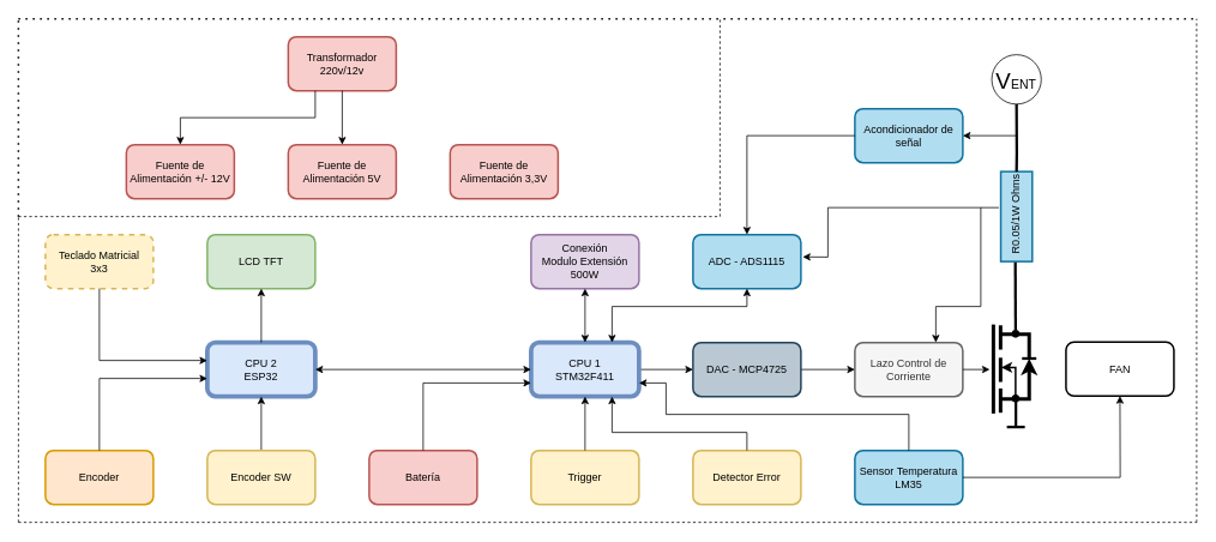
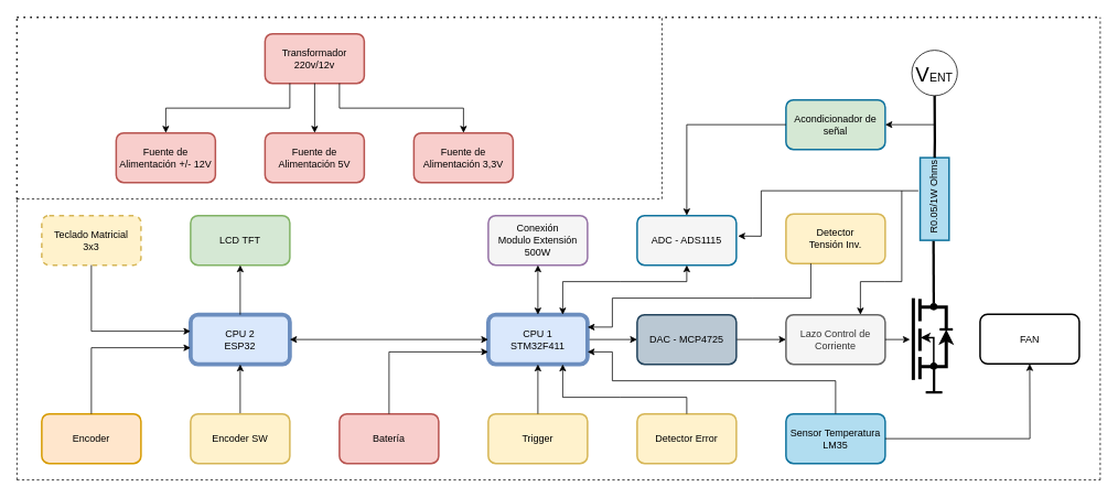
+ <mxCell id="63" value="" style="endArrow=classic;html=1;rounded=0;entryX=0.5;entryY=0;entryDx=0;entryDy=0;exitX=0.75;exitY=1;exitDx=0;exitDy=0;" edge="1" parent="1" source="25" target="28"><mxGeometry width="50" height="50" relative="1" as="geometry"><mxPoint x="720" y="100" as="sourcePoint" /><mxPoint x="560" y="160" as="targetPoint" /><Array as="points"><mxPoint x="410" y="130" /><mxPoint x="560" y="130" /></Array></mxGeometry></mxCell>
- <mxCell id="40" value="Acondicionador de señal" style="rounded=1;whiteSpace=wrap;html=1;fillColor=#b1ddf0;strokeColor=#10739e;strokeWidth=2;" vertex="1" parent="1"><mxGeometry x="950" y="120" width="120" height="60" as="geometry" /></mxCell>
+ <mxCell id="40" value="Acondicionador de señal" style="rounded=1;whiteSpace=wrap;html=1;fillColor=#d5e8d4;strokeColor=#10739e;strokeWidth=2;" vertex="1" parent="1"><mxGeometry x="950" y="120" width="120" height="60" as="geometry" /></mxCell>
+ <mxCell id="30" value="Detector &lt;br&gt;Tensión Inv." style="rounded=1;whiteSpace=wrap;html=1;fillColor=#fff2cc;strokeColor=#d6b656;strokeWidth=2;" vertex="1" parent="1"><mxGeometry x="950" y="258" width="120" height="60" as="geometry" /></mxCell>
- <mxCell id="17" value="Conexión&lt;br&gt;Modulo Extensión&lt;br&gt;500W" style="rounded=1;whiteSpace=wrap;html=1;fillColor=#e1d5e7;strokeColor=#9673a6;strokeWidth=2;" vertex="1" parent="1"><mxGeometry x="590" y="260" width="120" height="60" as="geometry" /></mxCell>
+ <mxCell id="17" value="Conexión&lt;br&gt;Modulo Extensión&lt;br&gt;500W" style="rounded=1;whiteSpace=wrap;html=1;fillColor=#f5f5f5;strokeColor=#9673a6;strokeWidth=2;" vertex="1" parent="1"><mxGeometry x="590" y="260" width="120" height="60" as="geometry" /></mxCell>
- <mxCell id="9" value="ADC - ADS1115" style="rounded=1;whiteSpace=wrap;html=1;fillColor=#b1ddf0;strokeColor=#10739e;strokeWidth=2;" vertex="1" parent="1"><mxGeometry x="770" y="260" width="120" height="60" as="geometry" /></mxCell>
+ <mxCell id="9" value="ADC - ADS1115" style="rounded=1;whiteSpace=wrap;html=1;fillColor=#f5f5f5;strokeColor=#10739e;strokeWidth=2;" vertex="1" parent="1"><mxGeometry x="770" y="260" width="120" height="60" as="geometry" /></mxCell>
+ <mxCell id="36" value="" style="endArrow=classic;html=1;rounded=0;entryX=1;entryY=0.25;entryDx=0;entryDy=0;exitX=0.25;exitY=1;exitDx=0;exitDy=0;" edge="1" parent="1" source="30" target="6"><mxGeometry width="50" height="50" relative="1" as="geometry"><mxPoint x="690" y="500" as="sourcePoint" /><mxPoint x="740" y="450" as="targetPoint" /><Array as="points"><mxPoint x="980" y="360" /><mxPoint x="910" y="360" /><mxPoint x="740" y="360" /><mxPoint x="740" y="395" /></Array></mxGeometry></mxCell>
